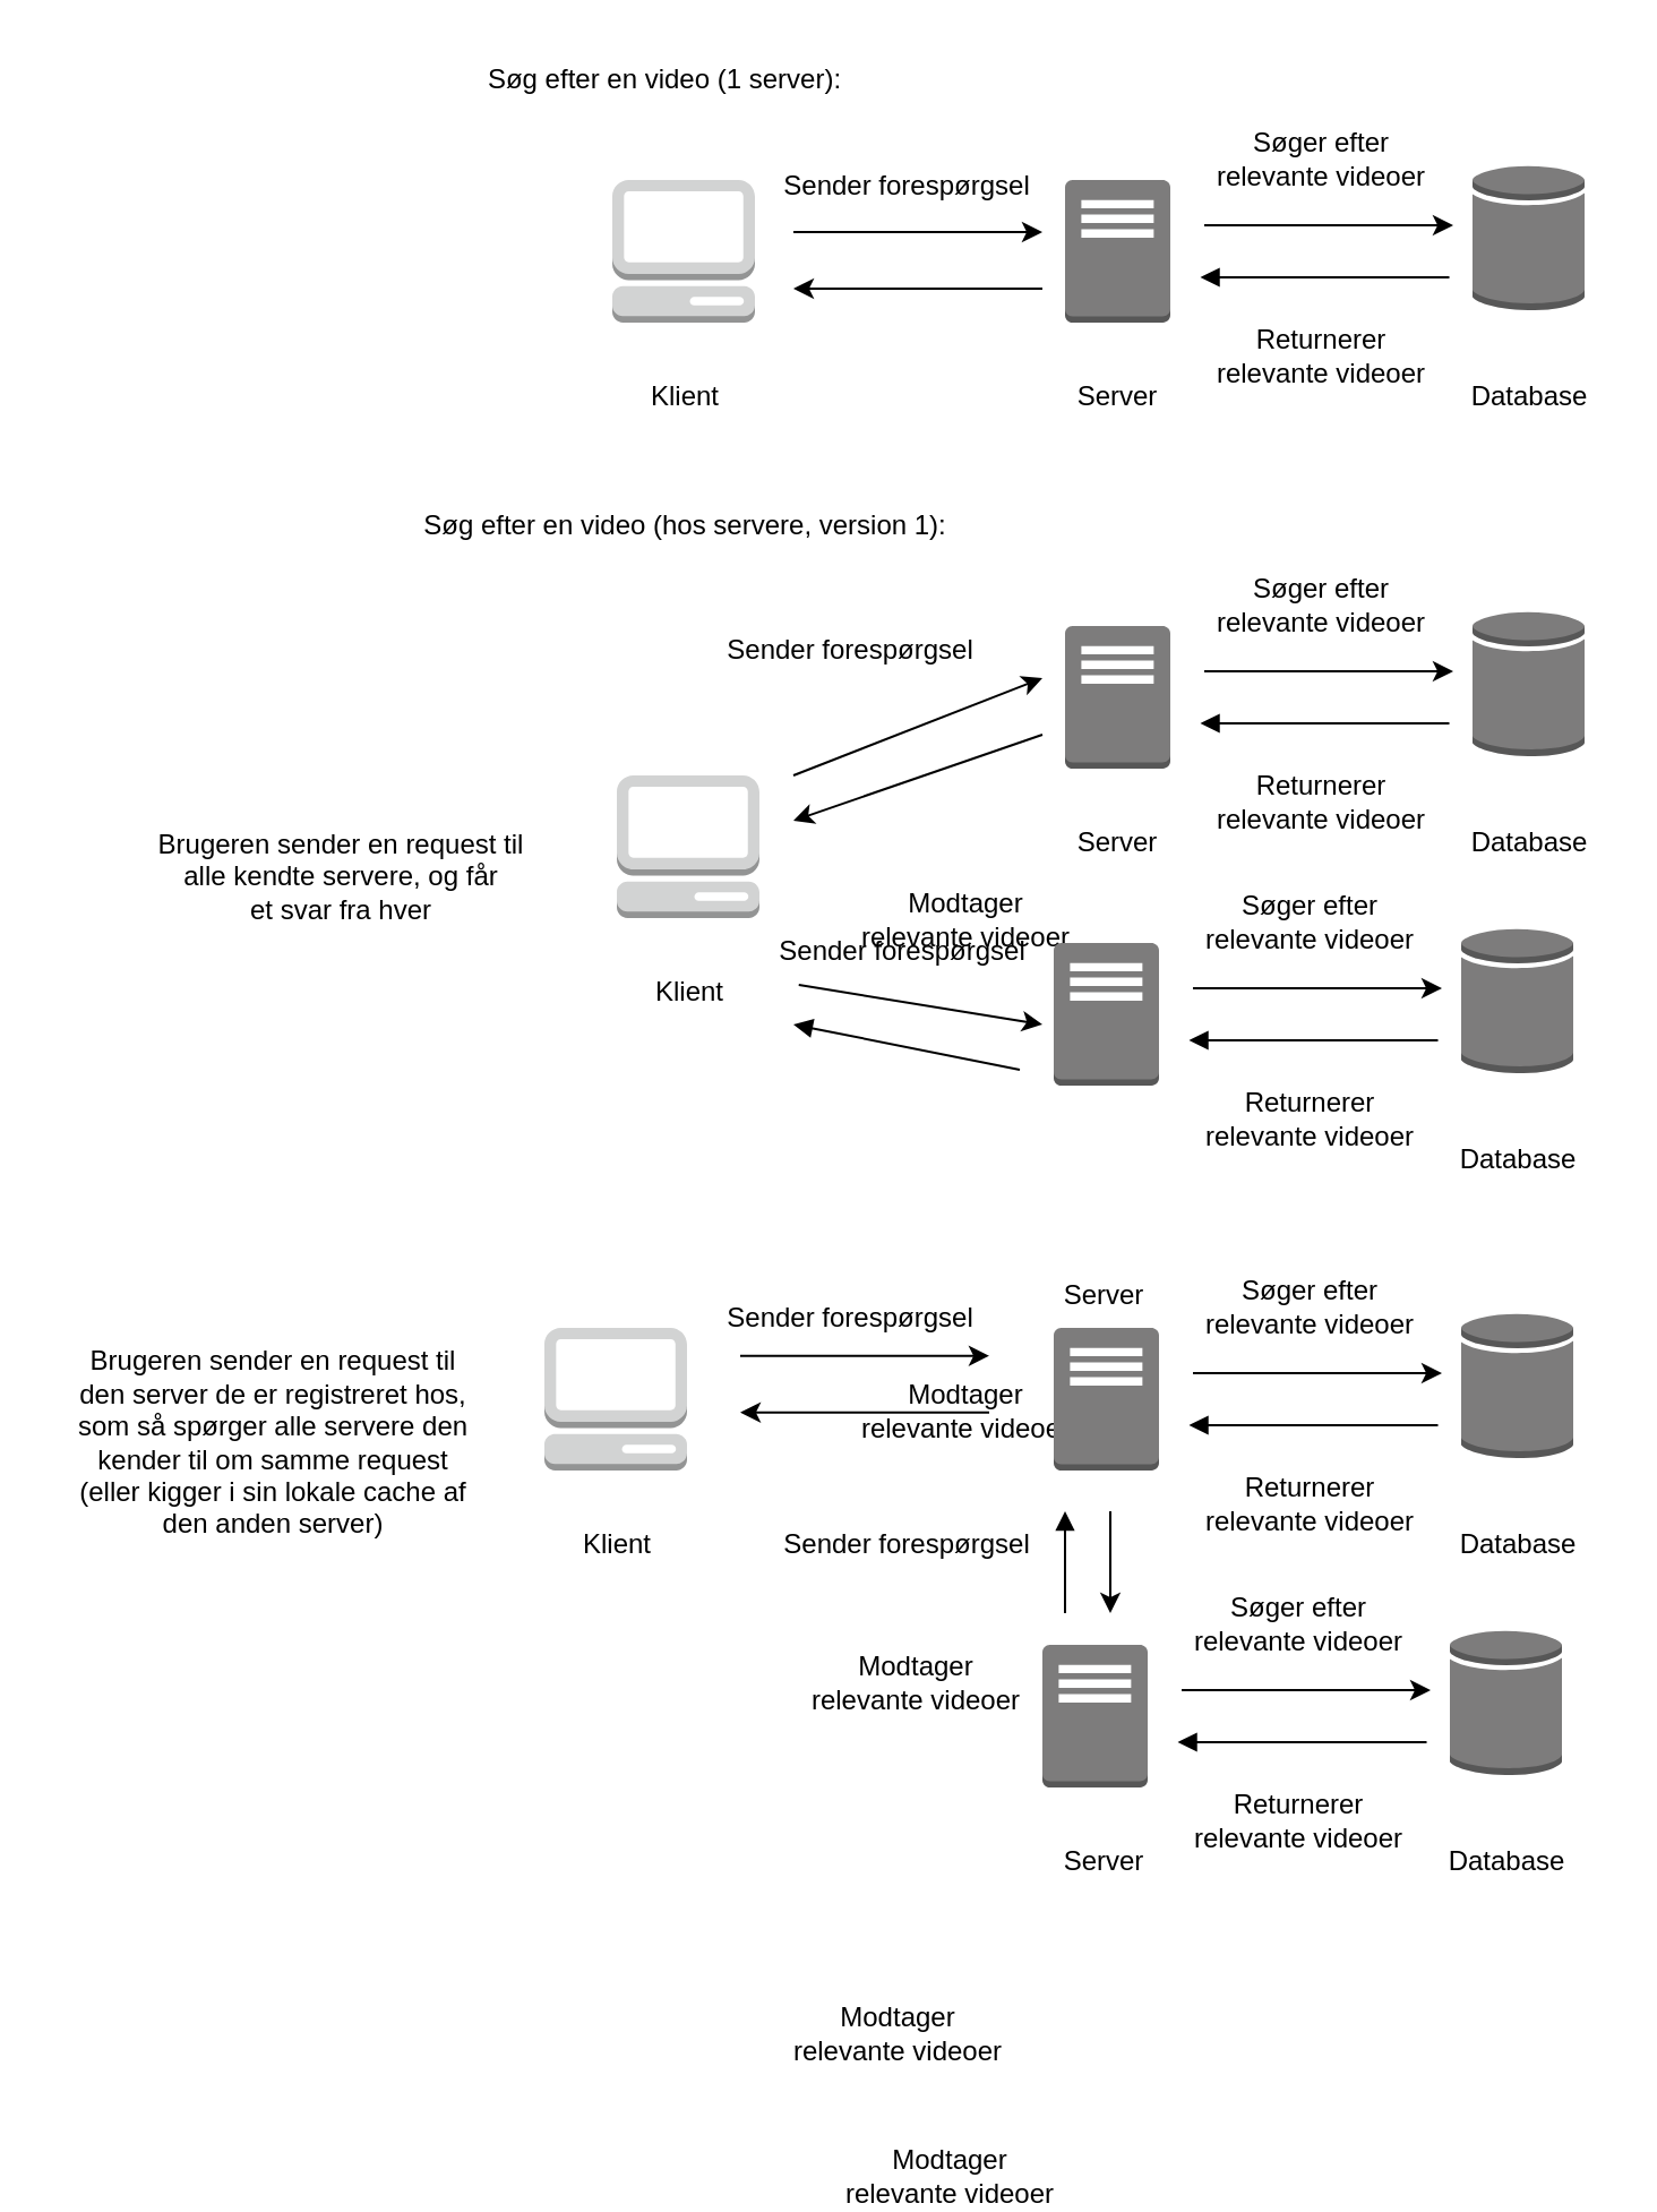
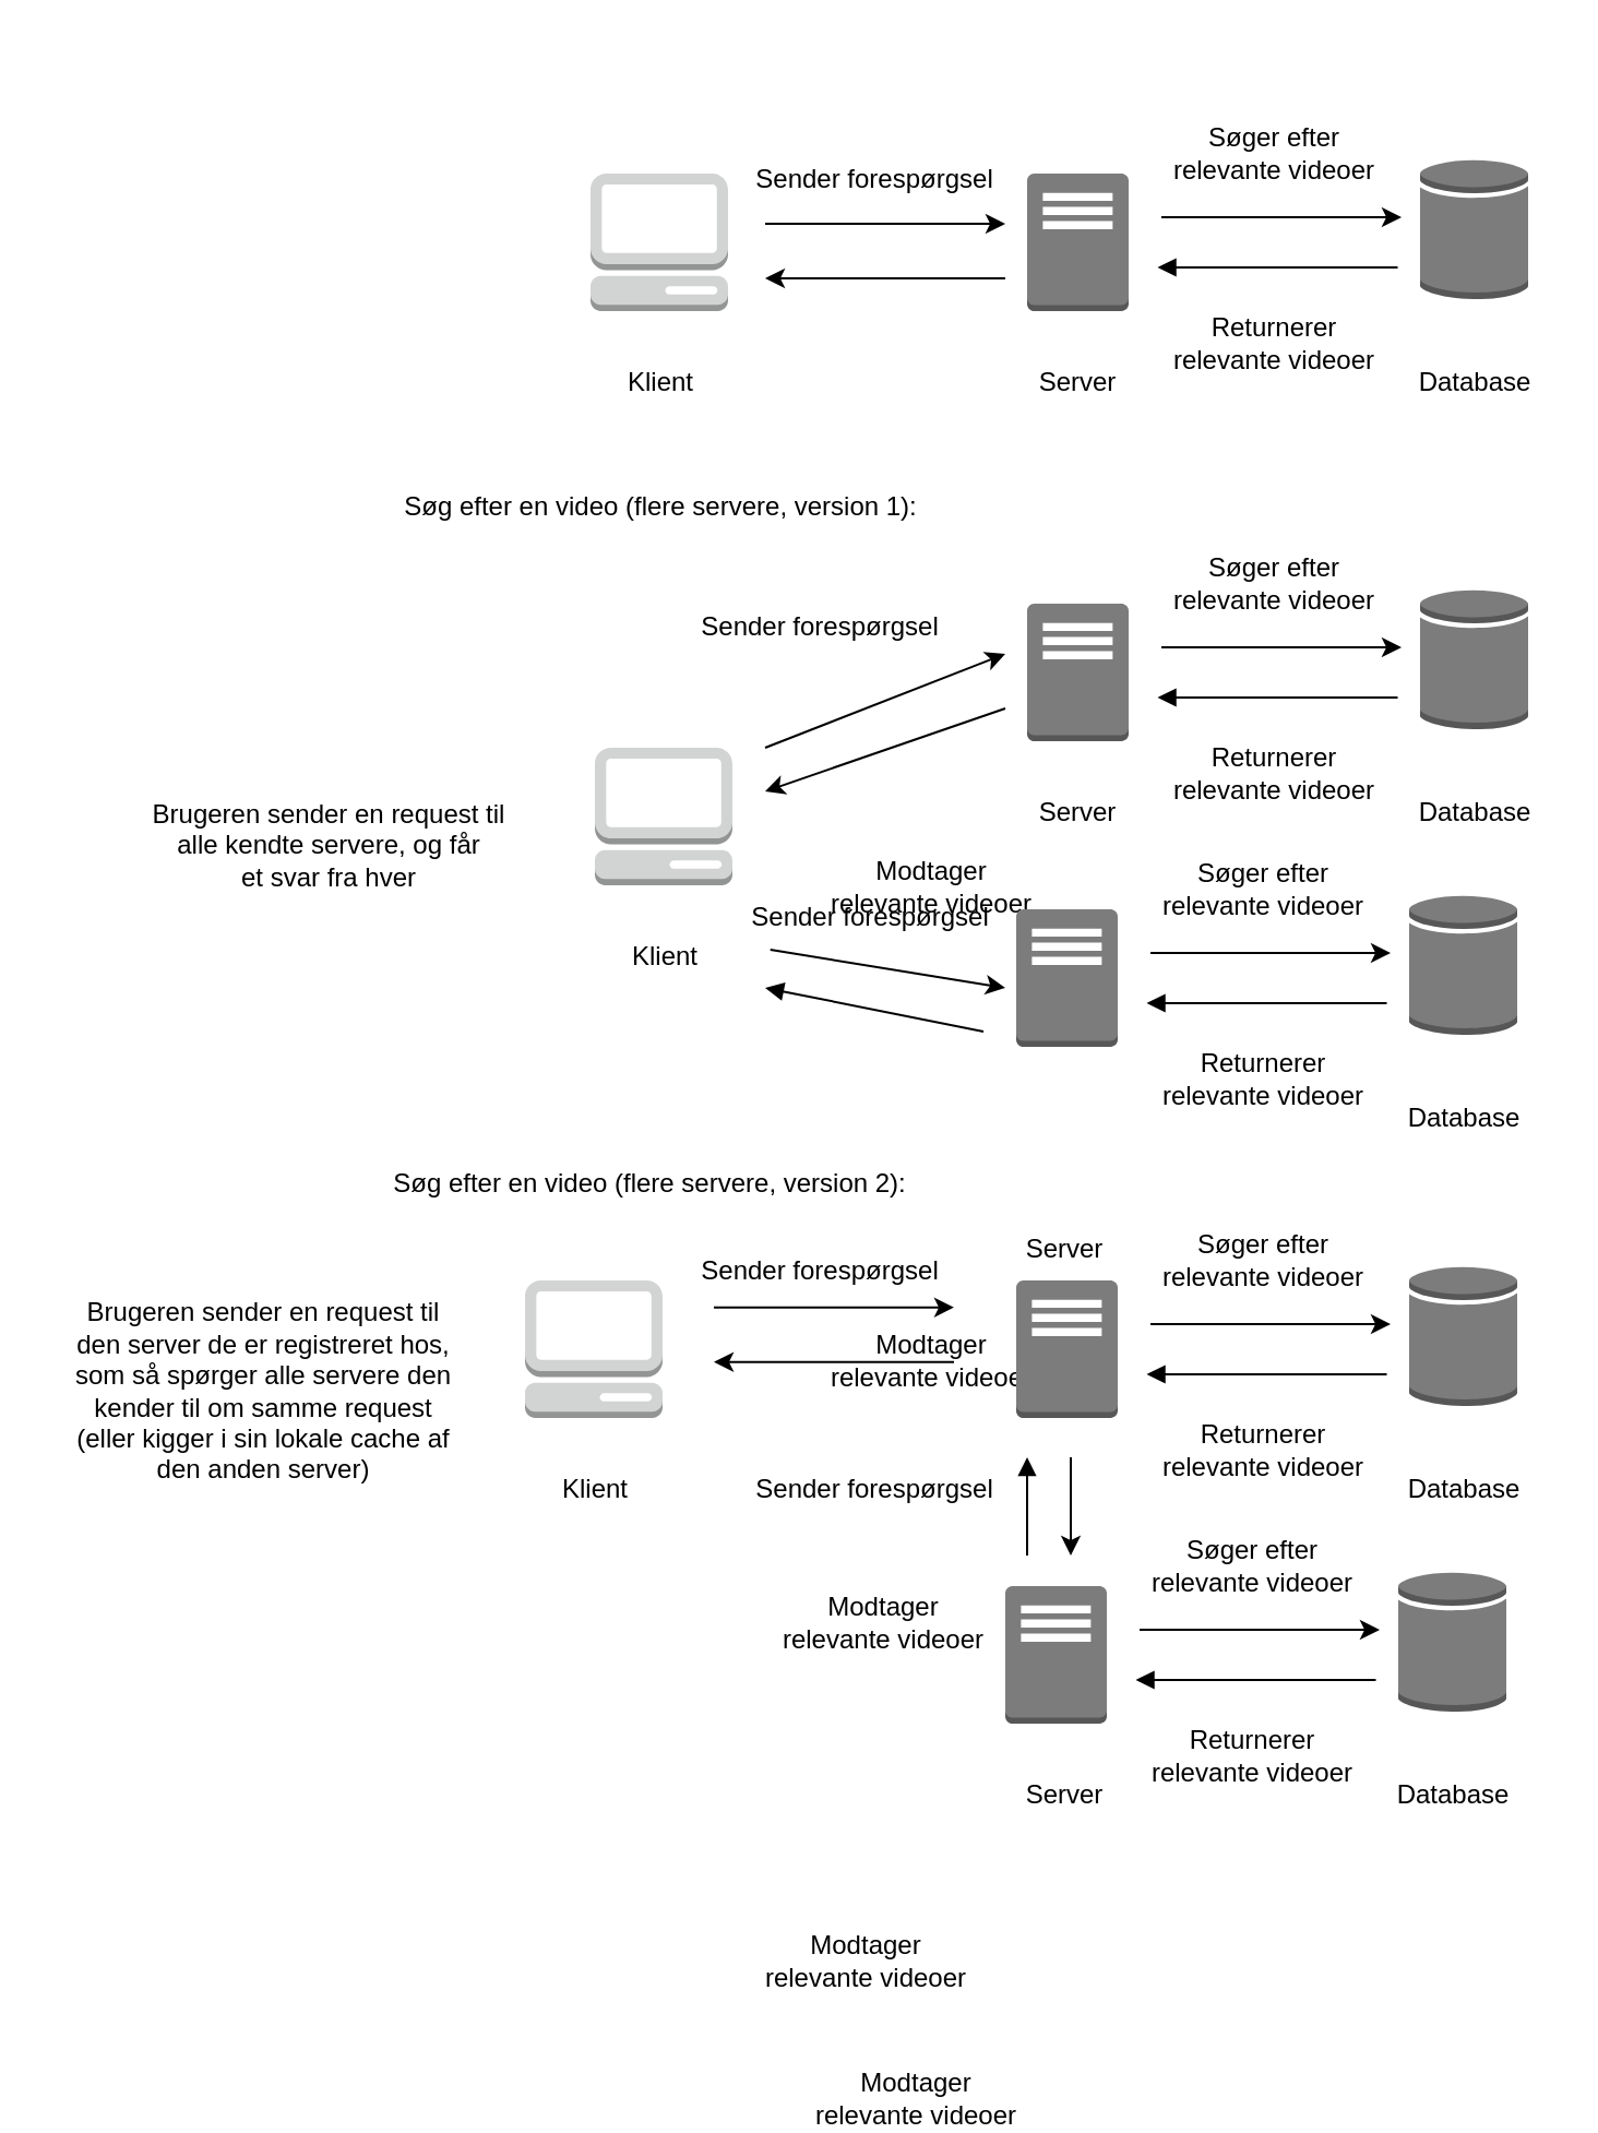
- <mxCell id="10" value="Søg efter en video (1 server):" style="text;html=1;align=center;verticalAlign=middle;resizable=0;points=[];autosize=1;strokeColor=none;fillColor=none;" vertex="1" parent="1"><mxGeometry x="202.5" y="20" width="180" height="30" as="geometry" /></mxCell>
- <mxCell id="25" value="Søg efter en video (hos servere, version 1):" style="text;html=1;align=center;verticalAlign=middle;resizable=0;points=[];autosize=1;strokeColor=none;fillColor=none;" vertex="1" parent="1"><mxGeometry x="171.5" y="217" width="260" height="30" as="geometry" /></mxCell>
+ <mxCell id="25" value="Søg efter en video (flere servere, version 1):" style="text;html=1;align=center;verticalAlign=middle;resizable=0;points=[];autosize=1;strokeColor=none;fillColor=none;" vertex="1" parent="1"><mxGeometry x="171.5" y="217" width="260" height="30" as="geometry" /></mxCell>
+ <mxCell id="50" value="Søg efter en video (flere servere, version 2):" style="text;html=1;align=center;verticalAlign=middle;resizable=0;points=[];autosize=1;strokeColor=none;fillColor=none;" vertex="1" parent="1"><mxGeometry x="166.5" y="527" width="260" height="30" as="geometry" /></mxCell>
